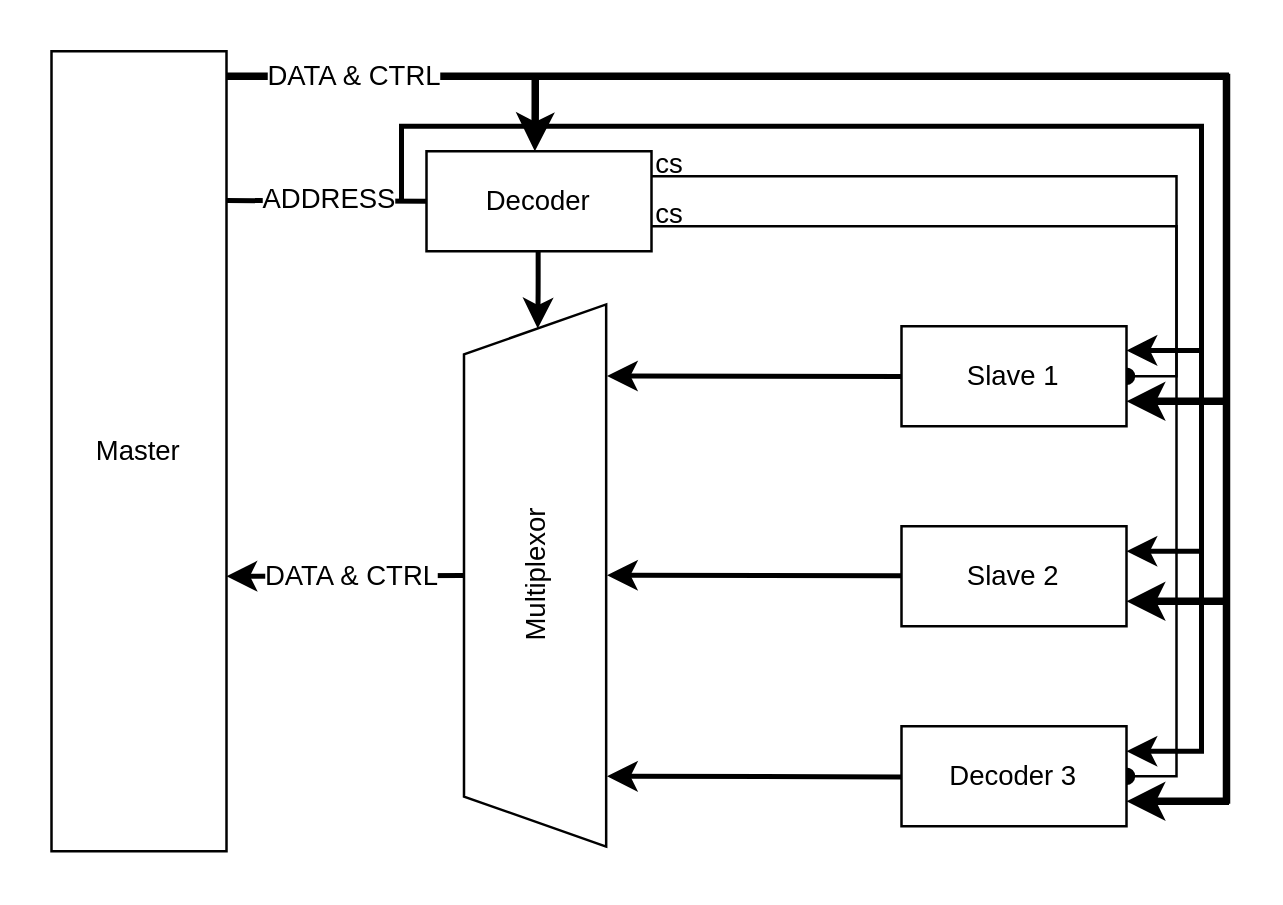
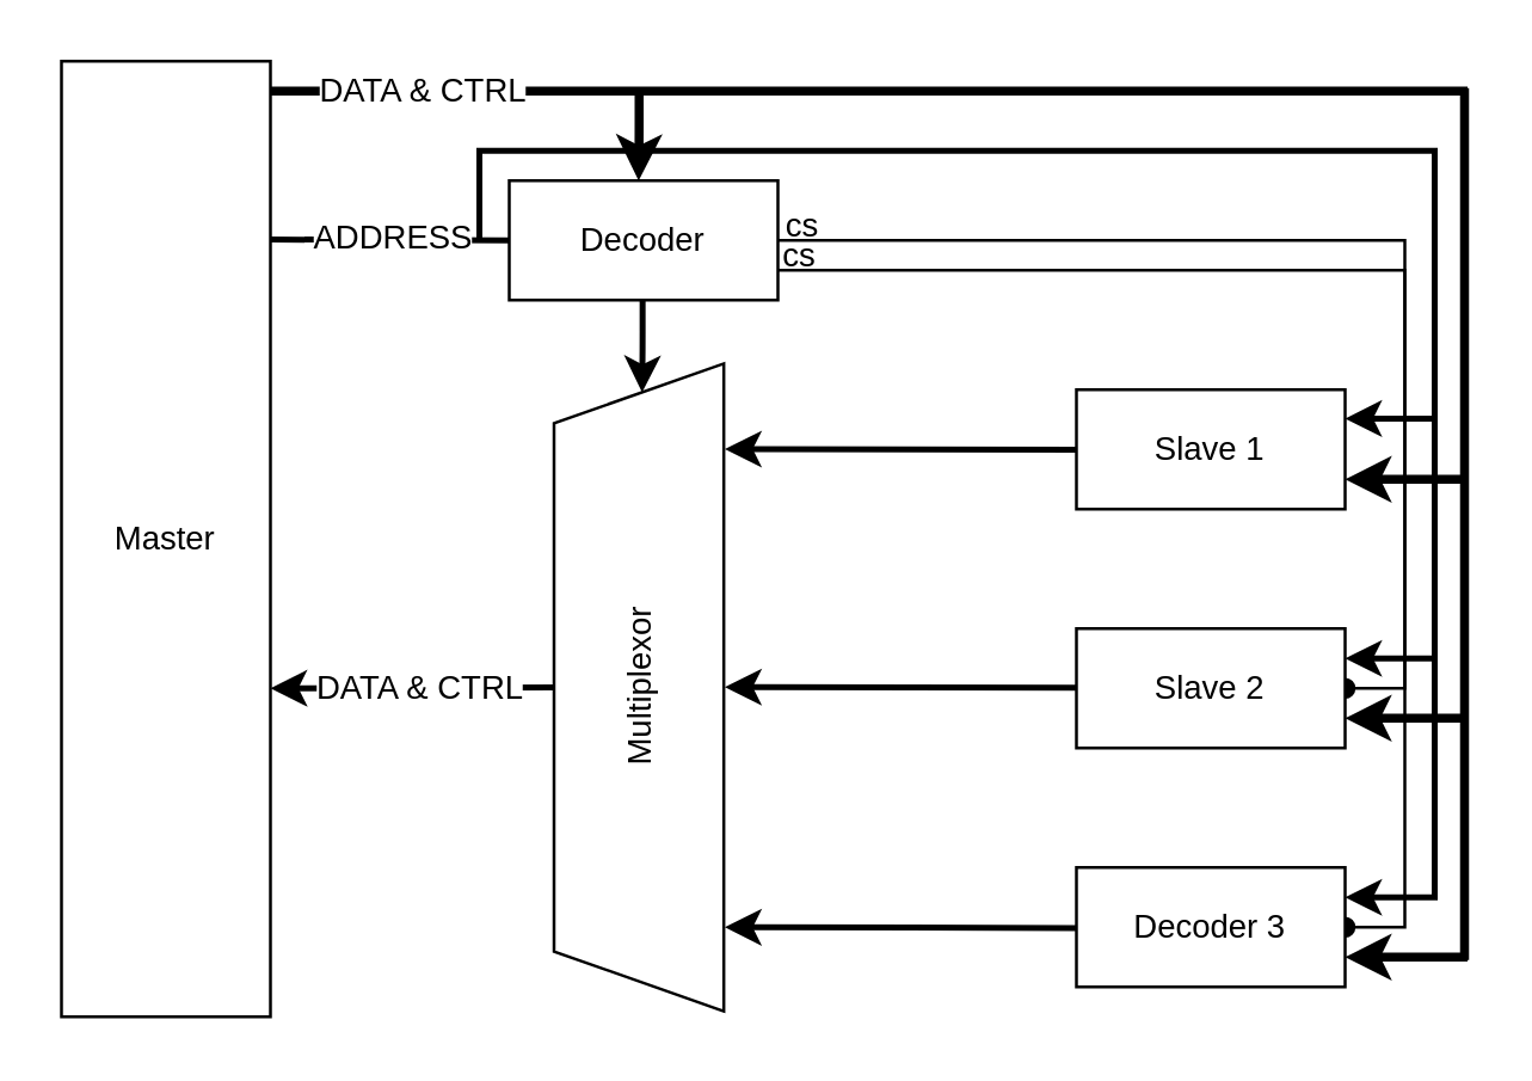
- <mxCell id="3" style="edgeStyle=orthogonalEdgeStyle;rounded=0;orthogonalLoop=1;jettySize=auto;html=1;exitX=1;exitY=0.25;exitDx=0;exitDy=0;entryX=1;entryY=0.5;entryDx=0;entryDy=0;endArrow=oval;endFill=1;startSize=6;endSize=6;sourcePerimeterSpacing=0;targetPerimeterSpacing=0;jumpSize=6;" edge="1" parent="1" source="9" target="10"><mxGeometry relative="1" as="geometry" /></mxCell>
- <mxCell id="4" value="cs" style="edgeLabel;html=1;align=center;verticalAlign=middle;resizable=0;points=[];labelBackgroundColor=none;" vertex="1" connectable="0" parent="3"><mxGeometry x="-0.85" y="1" relative="1" as="geometry"><mxPoint x="-17" y="-5" as="offset" /></mxGeometry></mxCell>
+ <mxCell id="5" style="edgeStyle=orthogonalEdgeStyle;rounded=0;orthogonalLoop=1;jettySize=auto;html=1;entryX=1;entryY=0.5;entryDx=0;entryDy=0;endArrow=oval;endFill=1;" edge="1" parent="1" source="9" target="11"><mxGeometry relative="1" as="geometry" /></mxCell>
+ <mxCell id="6" value="cs" style="edgeLabel;html=1;align=center;verticalAlign=middle;resizable=0;points=[];labelBackgroundColor=none;" vertex="1" connectable="0" parent="5"><mxGeometry x="-0.776" y="2" relative="1" as="geometry"><mxPoint x="-36" y="-4" as="offset" /></mxGeometry></mxCell>
